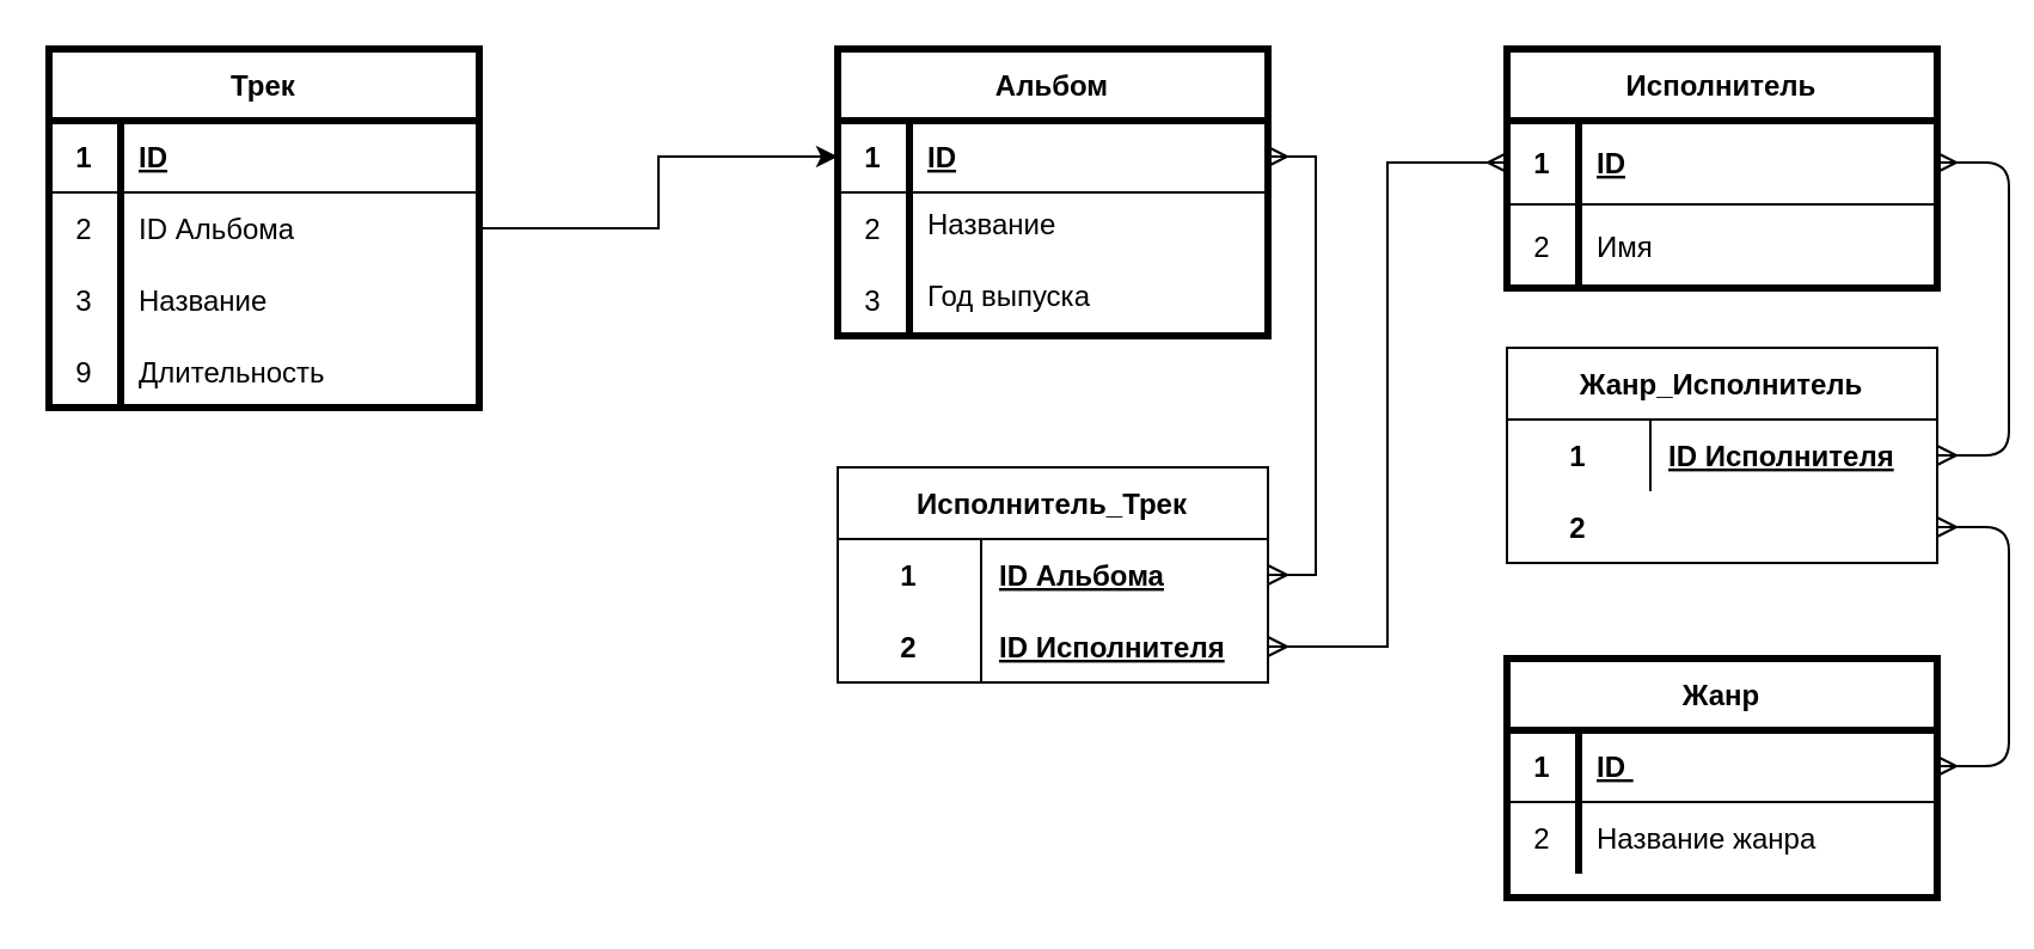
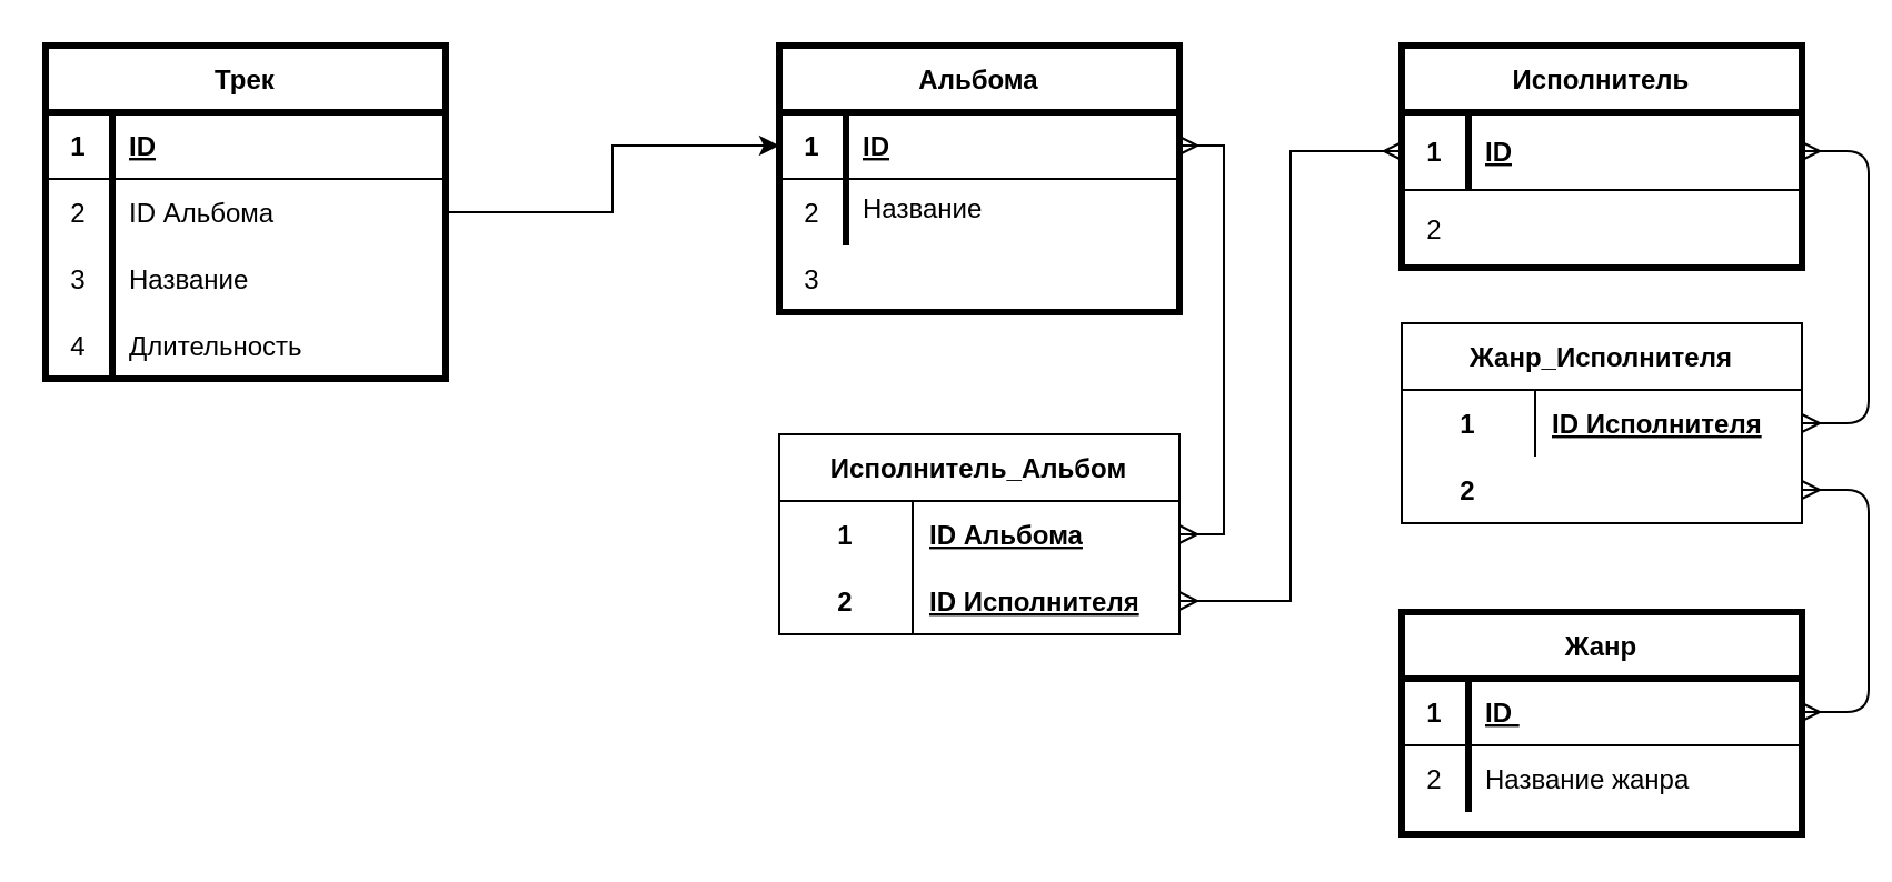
- <mxCell id="2" value="Альбом" style="shape=table;startSize=30;container=1;collapsible=1;childLayout=tableLayout;fixedRows=1;rowLines=0;fontStyle=1;align=center;resizeLast=1;strokeWidth=3;fillColor=none;" parent="1" vertex="1"><mxGeometry x="350" y="20" width="180" height="120" as="geometry" /></mxCell>
+ <mxCell id="2" value="Альбома" style="shape=table;startSize=30;container=1;collapsible=1;childLayout=tableLayout;fixedRows=1;rowLines=0;fontStyle=1;align=center;resizeLast=1;strokeWidth=3;fillColor=none;" parent="1" vertex="1"><mxGeometry x="350" y="20" width="180" height="120" as="geometry" /></mxCell>
- <mxCell id="18" value="Имя" style="shape=partialRectangle;connectable=0;fillColor=none;top=0;left=0;bottom=0;right=0;align=left;spacingLeft=6;overflow=hidden;" parent="16" vertex="1"><mxGeometry x="30" width="150" height="35" as="geometry" /></mxCell>
- <mxCell id="11" value="Год выпуска&#10;" style="shape=partialRectangle;connectable=0;fillColor=none;top=0;left=0;bottom=0;right=0;align=left;spacingLeft=6;overflow=hidden;verticalAlign=top;" parent="9" vertex="1"><mxGeometry x="30" width="150" height="30" as="geometry" /></mxCell>
- <mxCell id="31" value="9" style="shape=partialRectangle;connectable=0;fillColor=none;top=0;left=0;bottom=0;right=0;editable=1;overflow=hidden;" parent="30" vertex="1"><mxGeometry width="30" height="30" as="geometry" /></mxCell>
+ <mxCell id="31" value="4" style="shape=partialRectangle;connectable=0;fillColor=none;top=0;left=0;bottom=0;right=0;editable=1;overflow=hidden;" parent="30" vertex="1"><mxGeometry width="30" height="30" as="geometry" /></mxCell>
- <mxCell id="40" value="Жанр_Исполнитель" style="shape=table;startSize=30;container=1;collapsible=1;childLayout=tableLayout;fixedRows=1;rowLines=0;fontStyle=1;align=center;resizeLast=1;" vertex="1" parent="1"><mxGeometry x="630" y="145" width="180" height="90" as="geometry" /></mxCell>
+ <mxCell id="40" value="Жанр_Исполнителя" style="shape=table;startSize=30;container=1;collapsible=1;childLayout=tableLayout;fixedRows=1;rowLines=0;fontStyle=1;align=center;resizeLast=1;" vertex="1" parent="1"><mxGeometry x="630" y="145" width="180" height="90" as="geometry" /></mxCell>
- <mxCell id="46" value="Исполнитель_Трек" style="shape=table;startSize=30;container=1;collapsible=1;childLayout=tableLayout;fixedRows=1;rowLines=0;fontStyle=1;align=center;resizeLast=1;" vertex="1" parent="1"><mxGeometry x="350" y="195" width="180" height="90" as="geometry" /></mxCell>
+ <mxCell id="46" value="Исполнитель_Альбом" style="shape=table;startSize=30;container=1;collapsible=1;childLayout=tableLayout;fixedRows=1;rowLines=0;fontStyle=1;align=center;resizeLast=1;" vertex="1" parent="1"><mxGeometry x="350" y="195" width="180" height="90" as="geometry" /></mxCell>
